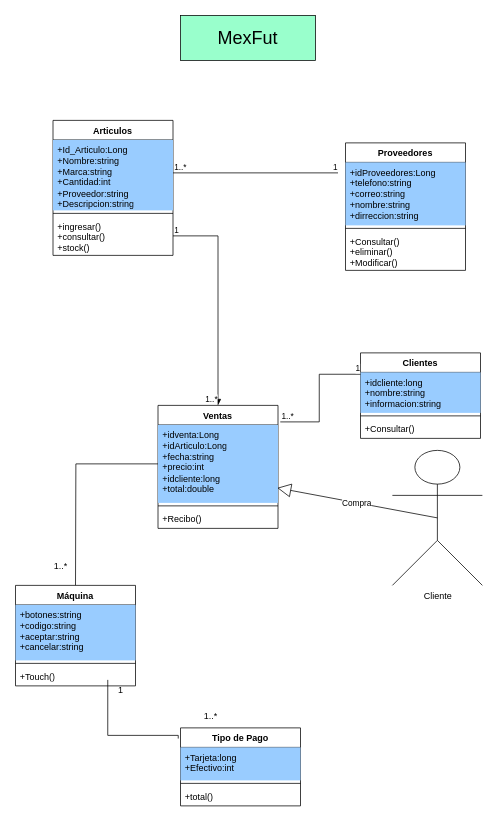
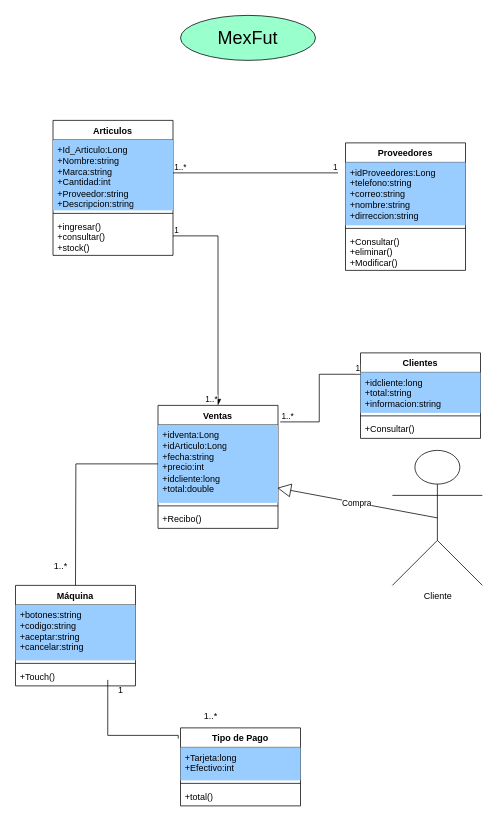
- <mxCell id="36" value="&lt;font style=&quot;font-size: 24px;&quot;&gt;MexFut&lt;/font&gt;" style="whiteSpace=wrap;html=1;fillColor=#99FFCC;" parent="1" vertex="1"><mxGeometry x="240" y="20" width="180" height="60" as="geometry" /></mxCell>
+ <mxCell id="36" value="&lt;font style=&quot;font-size: 24px;&quot;&gt;MexFut&lt;/font&gt;" style="ellipse;whiteSpace=wrap;html=1;fillColor=#99FFCC;" parent="1" vertex="1"><mxGeometry x="240" y="20" width="180" height="60" as="geometry" /></mxCell>
- <mxCell id="23" value="+idcliente:long&lt;br&gt;+nombre:string&lt;br&gt;+informacion:string" style="text;strokeColor=none;fillColor=#99CCFF;align=left;verticalAlign=top;spacingLeft=4;spacingRight=4;overflow=hidden;rotatable=0;points=[[0,0.5],[1,0.5]];portConstraint=eastwest;whiteSpace=wrap;html=1;" parent="22" vertex="1"><mxGeometry y="26" width="160" height="54" as="geometry" /></mxCell>
+ <mxCell id="23" value="+idcliente:long&lt;br&gt;+total:string&lt;br&gt;+informacion:string" style="text;strokeColor=none;fillColor=#99CCFF;align=left;verticalAlign=top;spacingLeft=4;spacingRight=4;overflow=hidden;rotatable=0;points=[[0,0.5],[1,0.5]];portConstraint=eastwest;whiteSpace=wrap;html=1;" parent="22" vertex="1"><mxGeometry y="26" width="160" height="54" as="geometry" /></mxCell>
